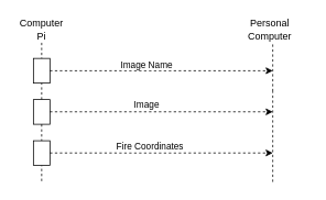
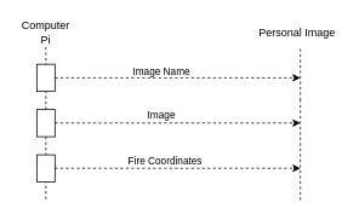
- <mxCell id="13" value="Personal Computer" style="text;html=1;strokeColor=none;fillColor=none;align=center;verticalAlign=middle;whiteSpace=wrap;rounded=0;" parent="1" vertex="1"><mxGeometry x="280" y="20" width="93" height="30" as="geometry" /></mxCell>
+ <mxCell id="13" value="Personal Image" style="text;html=1;strokeColor=none;fillColor=none;align=center;verticalAlign=middle;whiteSpace=wrap;rounded=0;" parent="1" vertex="1"><mxGeometry x="280" y="20" width="93" height="30" as="geometry" /></mxCell>
